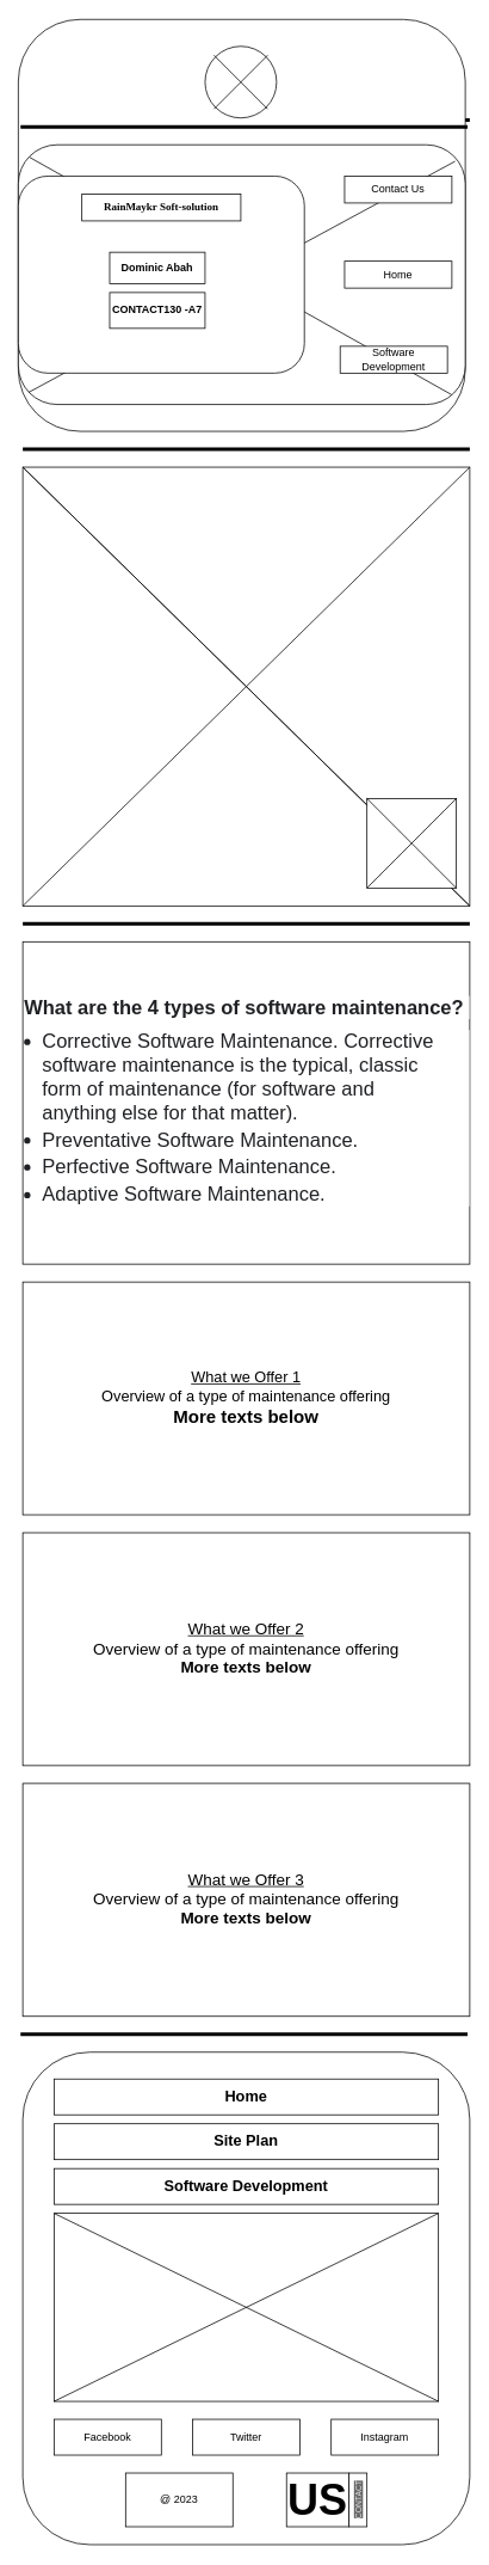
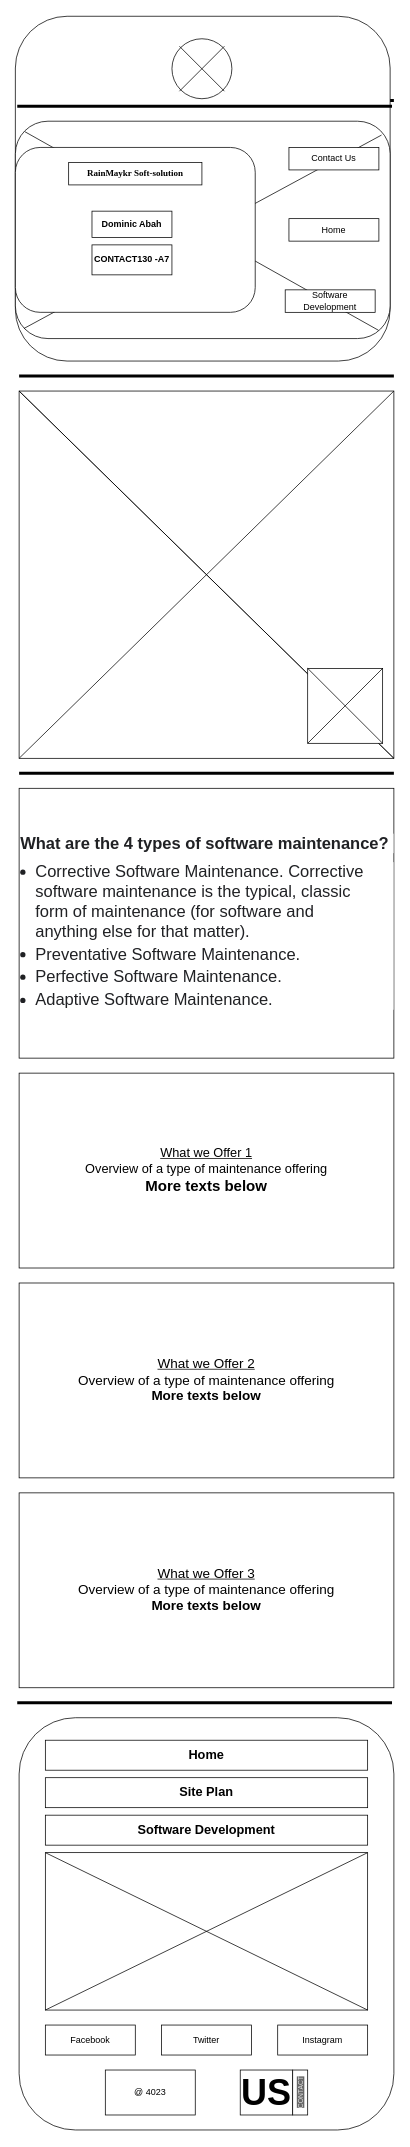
- <mxCell id="32" value="@ 2023" style="rounded=0;whiteSpace=wrap;html=1;flipH=0;" vertex="1" parent="20"><mxGeometry x="115" y="470" width="120" height="60" as="geometry" /></mxCell>
+ <mxCell id="32" value="@ 4023" style="rounded=0;whiteSpace=wrap;html=1;flipH=0;" vertex="1" parent="20"><mxGeometry x="115" y="470" width="120" height="60" as="geometry" /></mxCell>
